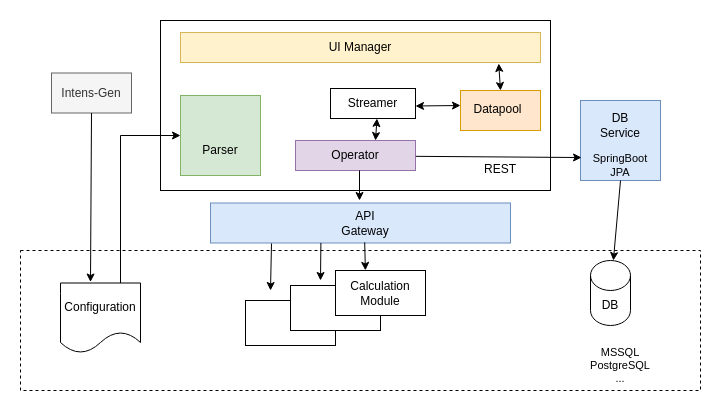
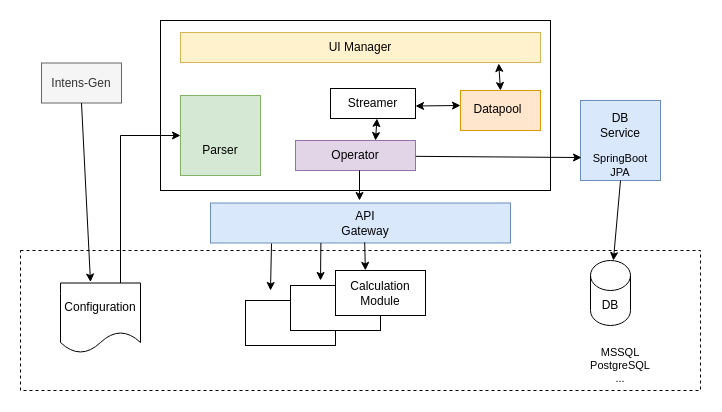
- <mxCell id="22" value="&lt;div&gt;Intens-Gen&lt;/div&gt;" style="rounded=0;whiteSpace=wrap;html=1;fillColor=#f5f5f5;fontColor=#333333;strokeColor=#666666;" parent="1" vertex="1"><mxGeometry x="51" y="72.5" width="80" height="40" as="geometry" /></mxCell>
+ <mxCell id="22" value="&lt;div&gt;Intens-Gen&lt;/div&gt;" style="rounded=0;whiteSpace=wrap;html=1;fillColor=#f5f5f5;fontColor=#333333;strokeColor=#666666;" parent="1" vertex="1"><mxGeometry x="41" y="62.5" width="80" height="40" as="geometry" /></mxCell>
- <mxCell id="26" value="REST" style="text;html=1;strokeColor=none;fillColor=none;align=center;verticalAlign=middle;whiteSpace=wrap;rounded=0;" parent="1" vertex="1"><mxGeometry x="470" y="156" width="60" height="25" as="geometry" /></mxCell>
